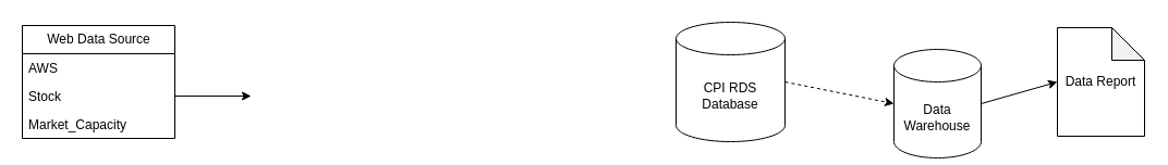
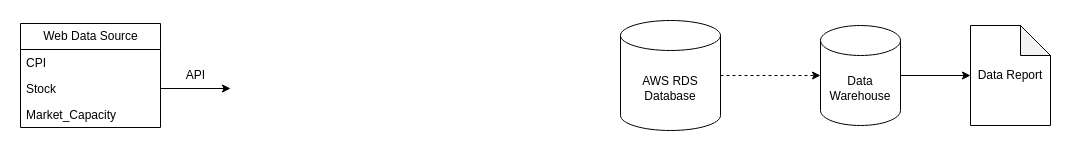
- <mxCell id="8" value="AWS" style="text;strokeColor=none;fillColor=none;align=left;verticalAlign=top;spacingLeft=4;spacingRight=4;overflow=hidden;rotatable=0;points=[[0,0.5],[1,0.5]];portConstraint=eastwest;whiteSpace=wrap;html=1;" parent="7" vertex="1"><mxGeometry y="26" width="140" height="26" as="geometry" /></mxCell>
+ <mxCell id="8" value="CPI" style="text;strokeColor=none;fillColor=none;align=left;verticalAlign=top;spacingLeft=4;spacingRight=4;overflow=hidden;rotatable=0;points=[[0,0.5],[1,0.5]];portConstraint=eastwest;whiteSpace=wrap;html=1;" parent="7" vertex="1"><mxGeometry y="26" width="140" height="26" as="geometry" /></mxCell>
+ <mxCell id="12" value="API" style="text;html=1;align=center;verticalAlign=middle;resizable=0;points=[];autosize=1;strokeColor=none;fillColor=none;shadow=0;" vertex="1" parent="1"><mxGeometry x="175" y="60" width="40" height="30" as="geometry" /></mxCell>
- <mxCell id="2" value="CPI RDS&lt;br&gt;Database" style="shape=cylinder3;whiteSpace=wrap;html=1;boundedLbl=1;backgroundOutline=1;size=15;" parent="1" vertex="1"><mxGeometry x="620" y="20" width="100" height="110" as="geometry" /></mxCell>
+ <mxCell id="2" value="AWS RDS&lt;br&gt;Database" style="shape=cylinder3;whiteSpace=wrap;html=1;boundedLbl=1;backgroundOutline=1;size=15;" parent="1" vertex="1"><mxGeometry x="620" y="20" width="100" height="110" as="geometry" /></mxCell>
- <mxCell id="4" value="Data Warehouse" style="shape=cylinder3;whiteSpace=wrap;html=1;boundedLbl=1;backgroundOutline=1;size=15;" parent="1" vertex="1"><mxGeometry x="820" y="45" width="80" height="100" as="geometry" /></mxCell>
+ <mxCell id="4" value="Data Warehouse" style="shape=cylinder3;whiteSpace=wrap;html=1;boundedLbl=1;backgroundOutline=1;size=15;" parent="1" vertex="1"><mxGeometry x="820" y="25" width="80" height="100" as="geometry" /></mxCell>
